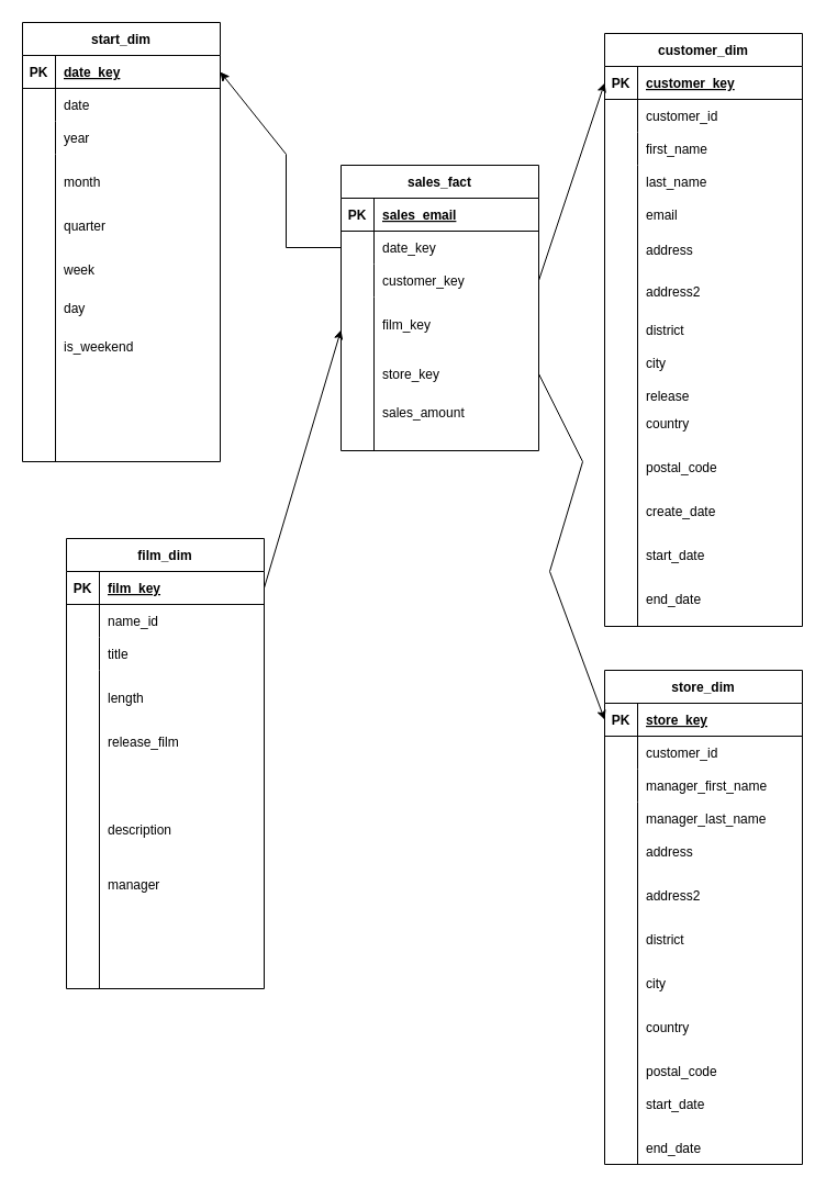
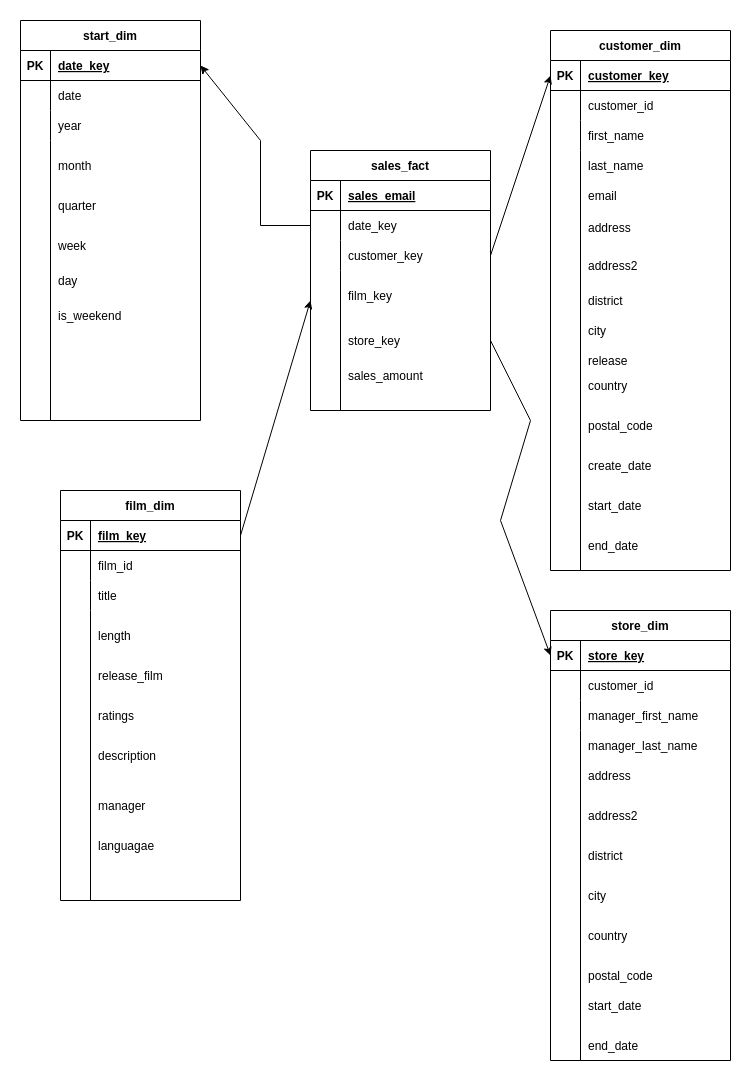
- <mxCell id="34" value="name_id" style="shape=partialRectangle;connectable=0;fillColor=none;top=0;left=0;bottom=0;right=0;align=left;spacingLeft=6;overflow=hidden;" vertex="1" parent="32"><mxGeometry x="30" width="150" height="30" as="geometry"><mxRectangle width="150" height="30" as="alternateBounds" /></mxGeometry></mxCell>
+ <mxCell id="34" value="film_id" style="shape=partialRectangle;connectable=0;fillColor=none;top=0;left=0;bottom=0;right=0;align=left;spacingLeft=6;overflow=hidden;" vertex="1" parent="32"><mxGeometry x="30" width="150" height="30" as="geometry"><mxRectangle width="150" height="30" as="alternateBounds" /></mxGeometry></mxCell>
+ <mxCell id="86" value="ratings" style="shape=partialRectangle;connectable=0;fillColor=none;top=0;left=0;bottom=0;right=0;align=left;spacingLeft=6;overflow=hidden;" vertex="1" parent="1"><mxGeometry x="90" y="700" width="150" height="30" as="geometry"><mxRectangle width="150" height="30" as="alternateBounds" /></mxGeometry></mxCell>
+ <mxCell id="89" value="languagae" style="shape=partialRectangle;connectable=0;fillColor=none;top=0;left=0;bottom=0;right=0;align=left;spacingLeft=6;overflow=hidden;" vertex="1" parent="1"><mxGeometry x="90" y="830" width="150" height="30" as="geometry"><mxRectangle width="150" height="30" as="alternateBounds" /></mxGeometry></mxCell>
